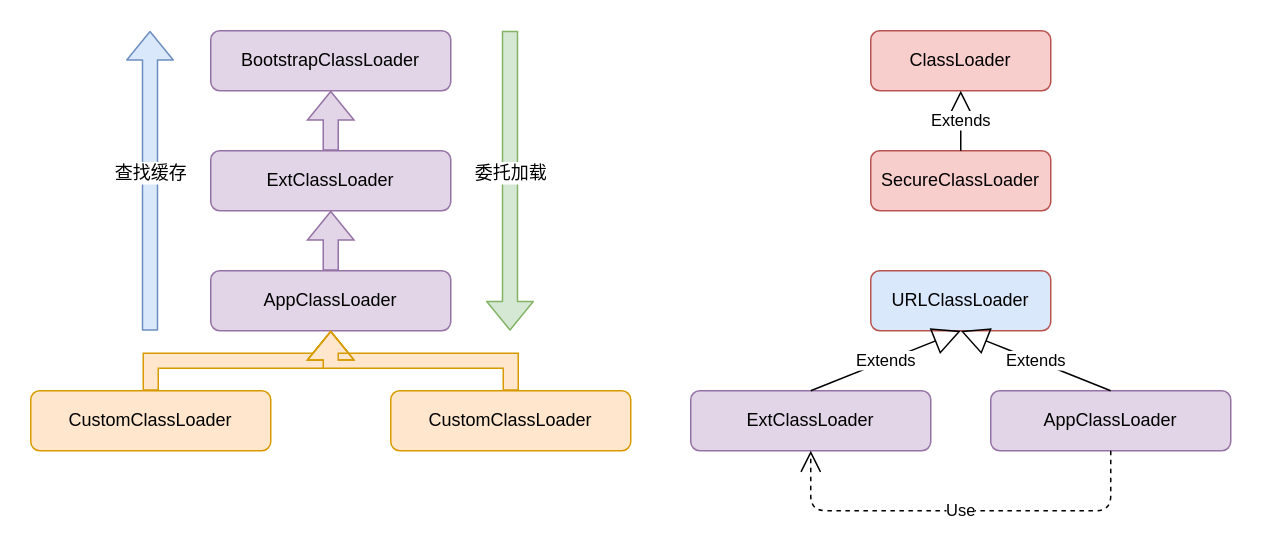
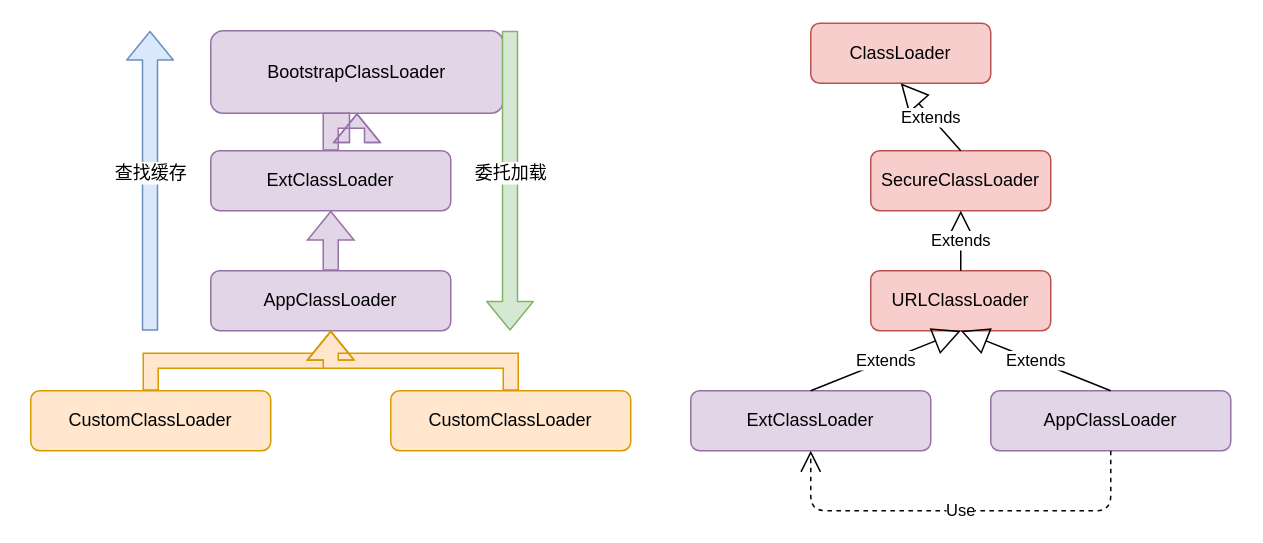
- <mxCell id="2" value="BootstrapClassLoader" style="rounded=1;whiteSpace=wrap;html=1;fillColor=#e1d5e7;strokeColor=#9673a6;" vertex="1" parent="1"><mxGeometry x="140" y="20" width="160" height="40" as="geometry" /></mxCell>
+ <mxCell id="2" value="BootstrapClassLoader" style="rounded=1;whiteSpace=wrap;html=1;fillColor=#e1d5e7;strokeColor=#9673a6;" vertex="1" parent="1"><mxGeometry x="140" y="20" width="195" height="55" as="geometry" /></mxCell>
- <mxCell id="15" value="ClassLoader" style="rounded=1;whiteSpace=wrap;html=1;fillColor=#f8cecc;strokeColor=#b85450;" vertex="1" parent="1"><mxGeometry x="580" y="20" width="120" height="40" as="geometry" /></mxCell>
+ <mxCell id="15" value="ClassLoader" style="rounded=1;whiteSpace=wrap;html=1;fillColor=#f8cecc;strokeColor=#b85450;" vertex="1" parent="1"><mxGeometry x="540" y="15" width="120" height="40" as="geometry" /></mxCell>
+ <mxCell id="16" value="Extends" style="endArrow=block;endSize=16;endFill=0;html=1;entryX=0.5;entryY=1;entryDx=0;entryDy=0;" edge="1" parent="1" source="12" target="14"><mxGeometry width="160" relative="1" as="geometry"><mxPoint x="550" y="270" as="sourcePoint" /><mxPoint x="650" y="230" as="targetPoint" /></mxGeometry></mxCell>
- <mxCell id="12" value="URLClassLoader" style="rounded=1;whiteSpace=wrap;html=1;fillColor=#dae8fc;strokeColor=#b85450;" vertex="1" parent="1"><mxGeometry x="580" y="180" width="120" height="40" as="geometry" /></mxCell>
+ <mxCell id="12" value="URLClassLoader" style="rounded=1;whiteSpace=wrap;html=1;fillColor=#f8cecc;strokeColor=#b85450;" vertex="1" parent="1"><mxGeometry x="580" y="180" width="120" height="40" as="geometry" /></mxCell>
